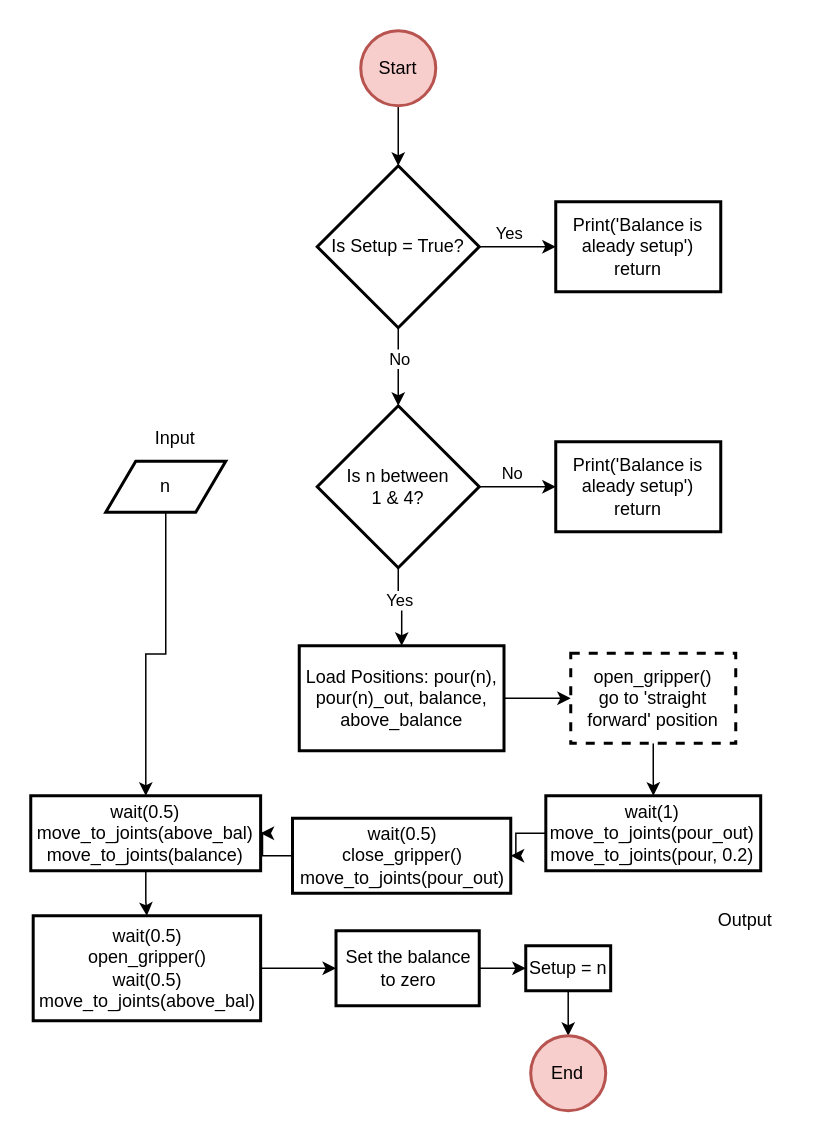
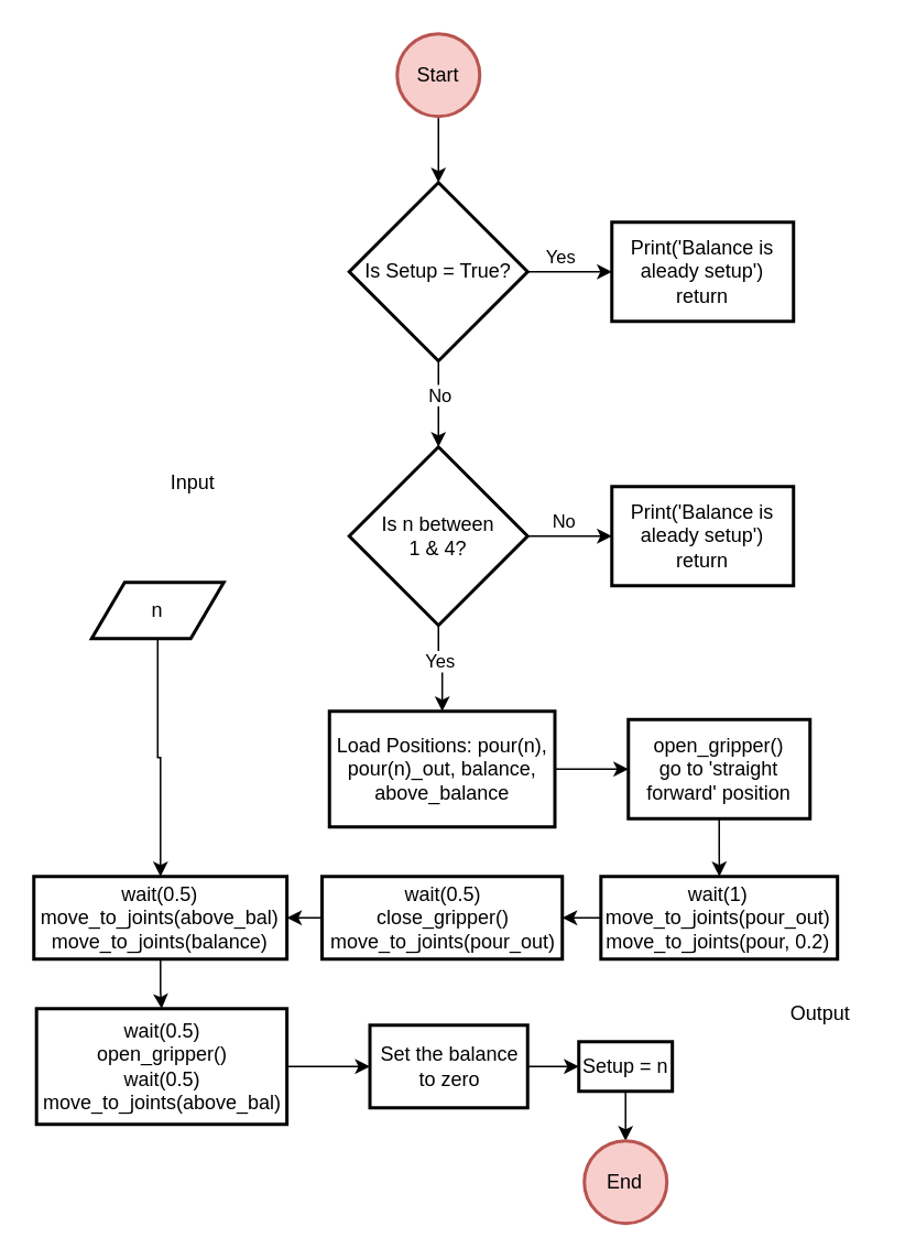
- <mxCell id="13" value="n" style="shape=parallelogram;perimeter=parallelogramPerimeter;whiteSpace=wrap;html=1;fixedSize=1;strokeWidth=2;" parent="1" vertex="1"><mxGeometry x="70" y="307" width="80" height="34" as="geometry" /></mxCell>
+ <mxCell id="13" value="n" style="shape=parallelogram;perimeter=parallelogramPerimeter;whiteSpace=wrap;html=1;fixedSize=1;strokeWidth=2;" parent="1" vertex="1"><mxGeometry x="55" y="352" width="80" height="34" as="geometry" /></mxCell>
- <mxCell id="22" value="open_gripper()&#10;go to 'straight forward' position" style="whiteSpace=wrap;strokeWidth=2;dashed=1;" parent="1" vertex="1"><mxGeometry x="380" y="435" width="110" height="60" as="geometry" /></mxCell>
+ <mxCell id="22" value="open_gripper()&#10;go to 'straight forward' position" style="whiteSpace=wrap;strokeWidth=2;" parent="1" vertex="1"><mxGeometry x="380" y="435" width="110" height="60" as="geometry" /></mxCell>
- <mxCell id="26" value="wait(0.5)&#10;close_gripper()&#10;move_to_joints(pour_out)" style="whiteSpace=wrap;strokeWidth=2;" parent="1" vertex="1"><mxGeometry x="194.5" y="545" width="145.5" height="50" as="geometry" /></mxCell>
+ <mxCell id="26" value="wait(0.5)&#10;close_gripper()&#10;move_to_joints(pour_out)" style="whiteSpace=wrap;strokeWidth=2;" parent="1" vertex="1"><mxGeometry x="194.5" y="530" width="145.5" height="50" as="geometry" /></mxCell>
